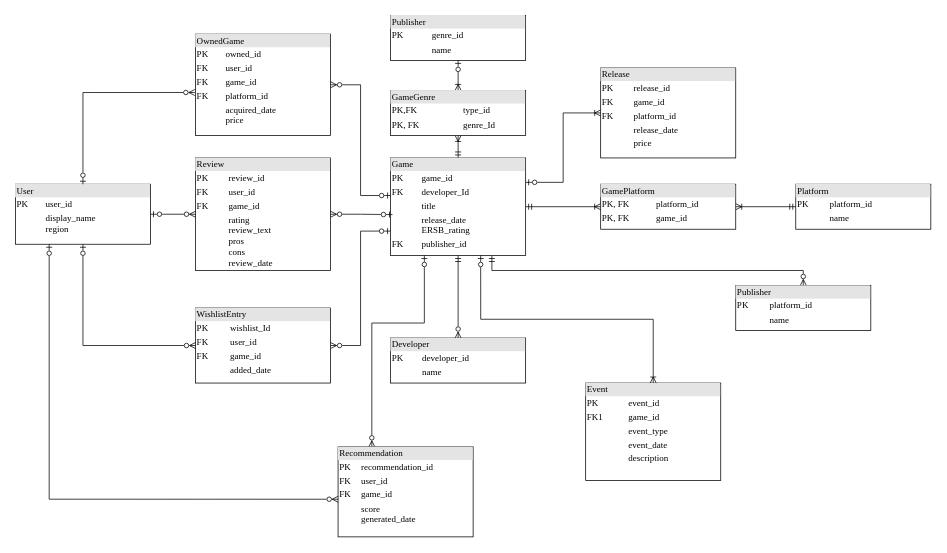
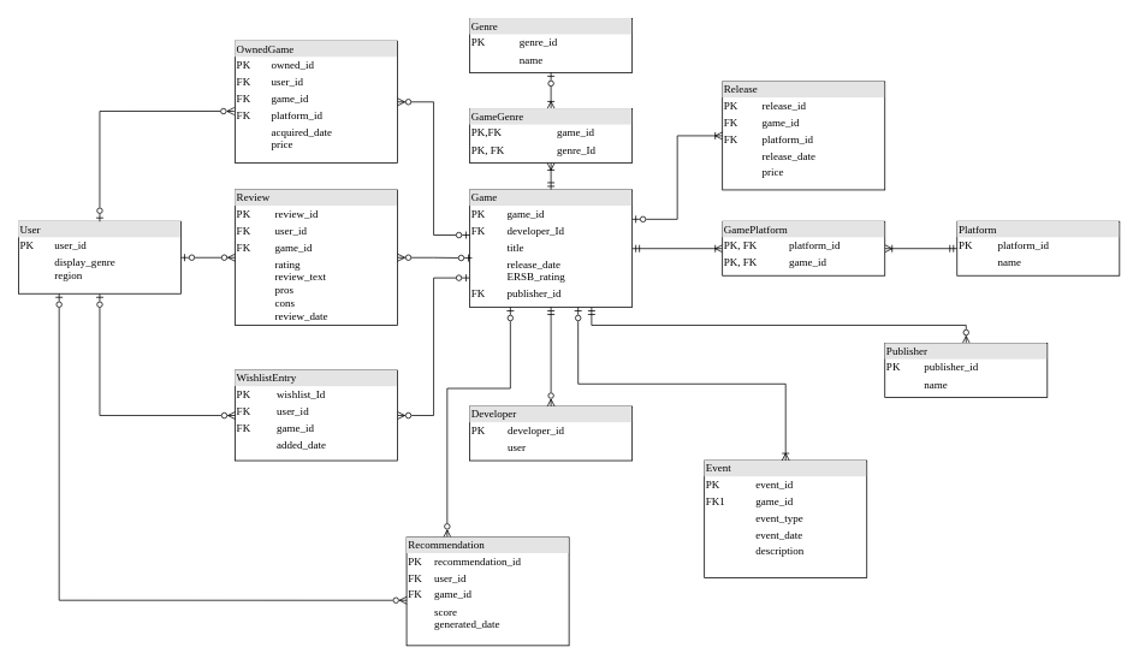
- <mxCell id="12" value="&lt;div style=&quot;box-sizing: border-box; width: 100%; background: rgb(228, 228, 228); padding: 2px;&quot;&gt;Publisher&lt;/div&gt;&lt;table style=&quot;width:100%;font-size:1em;&quot; cellpadding=&quot;2&quot; cellspacing=&quot;0&quot;&gt;&lt;tbody&gt;&lt;tr&gt;&lt;td&gt;PK&lt;/td&gt;&lt;td&gt;genre_id&lt;/td&gt;&lt;/tr&gt;&lt;tr&gt;&lt;td&gt;&lt;/td&gt;&lt;td&gt;name&lt;/td&gt;&lt;/tr&gt;&lt;/tbody&gt;&lt;/table&gt;" style="verticalAlign=top;align=left;overflow=fill;html=1;rounded=0;shadow=0;comic=0;labelBackgroundColor=none;strokeWidth=1;fontFamily=Verdana;fontSize=12" vertex="1" parent="1"><mxGeometry x="520" y="20" width="180" height="60" as="geometry" /></mxCell>
+ <mxCell id="12" value="&lt;div style=&quot;box-sizing: border-box; width: 100%; background: rgb(228, 228, 228); padding: 2px;&quot;&gt;Genre&lt;/div&gt;&lt;table style=&quot;width:100%;font-size:1em;&quot; cellpadding=&quot;2&quot; cellspacing=&quot;0&quot;&gt;&lt;tbody&gt;&lt;tr&gt;&lt;td&gt;PK&lt;/td&gt;&lt;td&gt;genre_id&lt;/td&gt;&lt;/tr&gt;&lt;tr&gt;&lt;td&gt;&lt;/td&gt;&lt;td&gt;name&lt;/td&gt;&lt;/tr&gt;&lt;/tbody&gt;&lt;/table&gt;" style="verticalAlign=top;align=left;overflow=fill;html=1;rounded=0;shadow=0;comic=0;labelBackgroundColor=none;strokeWidth=1;fontFamily=Verdana;fontSize=12" vertex="1" parent="1"><mxGeometry x="520" y="20" width="180" height="60" as="geometry" /></mxCell>
- <mxCell id="15" value="&lt;div style=&quot;box-sizing: border-box; width: 100%; background: rgb(228, 228, 228); padding: 2px;&quot;&gt;GameGenre&lt;/div&gt;&lt;table style=&quot;width: 100% ; font-size: 1em&quot; cellpadding=&quot;2&quot; cellspacing=&quot;0&quot;&gt;&lt;tbody&gt;&lt;tr&gt;&lt;td&gt;PK,FK&lt;/td&gt;&lt;td&gt;type_id&lt;/td&gt;&lt;/tr&gt;&lt;tr&gt;&lt;td&gt;PK, FK&lt;span style=&quot;white-space: pre;&quot;&gt;&#09;&lt;/span&gt;&lt;br&gt;&lt;/td&gt;&lt;td&gt;genre_Id&lt;/td&gt;&lt;/tr&gt;&lt;/tbody&gt;&lt;/table&gt;" style="verticalAlign=top;align=left;overflow=fill;html=1;rounded=0;shadow=0;comic=0;labelBackgroundColor=none;strokeWidth=1;fontFamily=Verdana;fontSize=12" vertex="1" parent="1"><mxGeometry x="520" y="120" width="180" height="60" as="geometry" /></mxCell>
+ <mxCell id="15" value="&lt;div style=&quot;box-sizing: border-box; width: 100%; background: rgb(228, 228, 228); padding: 2px;&quot;&gt;GameGenre&lt;/div&gt;&lt;table style=&quot;width: 100% ; font-size: 1em&quot; cellpadding=&quot;2&quot; cellspacing=&quot;0&quot;&gt;&lt;tbody&gt;&lt;tr&gt;&lt;td&gt;PK,FK&lt;/td&gt;&lt;td&gt;game_id&lt;/td&gt;&lt;/tr&gt;&lt;tr&gt;&lt;td&gt;PK, FK&lt;span style=&quot;white-space: pre;&quot;&gt;&#09;&lt;/span&gt;&lt;br&gt;&lt;/td&gt;&lt;td&gt;genre_Id&lt;/td&gt;&lt;/tr&gt;&lt;/tbody&gt;&lt;/table&gt;" style="verticalAlign=top;align=left;overflow=fill;html=1;rounded=0;shadow=0;comic=0;labelBackgroundColor=none;strokeWidth=1;fontFamily=Verdana;fontSize=12" vertex="1" parent="1"><mxGeometry x="520" y="120" width="180" height="60" as="geometry" /></mxCell>
- <mxCell id="21" value="&lt;div style=&quot;box-sizing: border-box; width: 100%; background: rgb(228, 228, 228); padding: 2px;&quot;&gt;User&lt;/div&gt;&lt;table style=&quot;width:100%;font-size:1em;&quot; cellpadding=&quot;2&quot; cellspacing=&quot;0&quot;&gt;&lt;tbody&gt;&lt;tr&gt;&lt;td&gt;PK&lt;/td&gt;&lt;td&gt;user_id&lt;/td&gt;&lt;/tr&gt;&lt;tr&gt;&lt;td&gt;&lt;/td&gt;&lt;td&gt;display_name&lt;br&gt;region&lt;/td&gt;&lt;/tr&gt;&lt;/tbody&gt;&lt;/table&gt;" style="verticalAlign=top;align=left;overflow=fill;html=1;rounded=0;shadow=0;comic=0;labelBackgroundColor=none;strokeWidth=1;fontFamily=Verdana;fontSize=12" vertex="1" parent="1"><mxGeometry x="20" y="245" width="180" height="80" as="geometry" /></mxCell>
+ <mxCell id="21" value="&lt;div style=&quot;box-sizing: border-box; width: 100%; background: rgb(228, 228, 228); padding: 2px;&quot;&gt;User&lt;/div&gt;&lt;table style=&quot;width:100%;font-size:1em;&quot; cellpadding=&quot;2&quot; cellspacing=&quot;0&quot;&gt;&lt;tbody&gt;&lt;tr&gt;&lt;td&gt;PK&lt;/td&gt;&lt;td&gt;user_id&lt;/td&gt;&lt;/tr&gt;&lt;tr&gt;&lt;td&gt;&lt;/td&gt;&lt;td&gt;display_genre&lt;br&gt;region&lt;/td&gt;&lt;/tr&gt;&lt;/tbody&gt;&lt;/table&gt;" style="verticalAlign=top;align=left;overflow=fill;html=1;rounded=0;shadow=0;comic=0;labelBackgroundColor=none;strokeWidth=1;fontFamily=Verdana;fontSize=12" vertex="1" parent="1"><mxGeometry x="20" y="245" width="180" height="80" as="geometry" /></mxCell>
- <mxCell id="18" value="&lt;div style=&quot;box-sizing: border-box; width: 100%; background: rgb(228, 228, 228); padding: 2px;&quot;&gt;Publisher&lt;/div&gt;&lt;table style=&quot;width:100%;font-size:1em;&quot; cellpadding=&quot;2&quot; cellspacing=&quot;0&quot;&gt;&lt;tbody&gt;&lt;tr&gt;&lt;td&gt;PK&lt;/td&gt;&lt;td&gt;platform_id&lt;/td&gt;&lt;/tr&gt;&lt;tr&gt;&lt;td&gt;&lt;/td&gt;&lt;td&gt;name&lt;/td&gt;&lt;/tr&gt;&lt;/tbody&gt;&lt;/table&gt;" style="verticalAlign=top;align=left;overflow=fill;html=1;rounded=0;shadow=0;comic=0;labelBackgroundColor=none;strokeWidth=1;fontFamily=Verdana;fontSize=12" vertex="1" parent="1"><mxGeometry x="980" y="380" width="180" height="60" as="geometry" /></mxCell>
+ <mxCell id="18" value="&lt;div style=&quot;box-sizing: border-box; width: 100%; background: rgb(228, 228, 228); padding: 2px;&quot;&gt;Publisher&lt;/div&gt;&lt;table style=&quot;width:100%;font-size:1em;&quot; cellpadding=&quot;2&quot; cellspacing=&quot;0&quot;&gt;&lt;tbody&gt;&lt;tr&gt;&lt;td&gt;PK&lt;/td&gt;&lt;td&gt;publisher_id&lt;/td&gt;&lt;/tr&gt;&lt;tr&gt;&lt;td&gt;&lt;/td&gt;&lt;td&gt;name&lt;/td&gt;&lt;/tr&gt;&lt;/tbody&gt;&lt;/table&gt;" style="verticalAlign=top;align=left;overflow=fill;html=1;rounded=0;shadow=0;comic=0;labelBackgroundColor=none;strokeWidth=1;fontFamily=Verdana;fontSize=12" vertex="1" parent="1"><mxGeometry x="980" y="380" width="180" height="60" as="geometry" /></mxCell>
- <mxCell id="17" value="&lt;div style=&quot;box-sizing: border-box; width: 100%; background: rgb(228, 228, 228); padding: 2px;&quot;&gt;Developer&lt;/div&gt;&lt;table style=&quot;width:100%;font-size:1em;&quot; cellpadding=&quot;2&quot; cellspacing=&quot;0&quot;&gt;&lt;tbody&gt;&lt;tr&gt;&lt;td&gt;PK&lt;/td&gt;&lt;td&gt;developer_id&lt;/td&gt;&lt;/tr&gt;&lt;tr&gt;&lt;td&gt;&lt;/td&gt;&lt;td&gt;name&lt;/td&gt;&lt;/tr&gt;&lt;/tbody&gt;&lt;/table&gt;" style="verticalAlign=top;align=left;overflow=fill;html=1;rounded=0;shadow=0;comic=0;labelBackgroundColor=none;strokeWidth=1;fontFamily=Verdana;fontSize=12" vertex="1" parent="1"><mxGeometry x="520" y="450" width="180" height="60" as="geometry" /></mxCell>
+ <mxCell id="17" value="&lt;div style=&quot;box-sizing: border-box; width: 100%; background: rgb(228, 228, 228); padding: 2px;&quot;&gt;Developer&lt;/div&gt;&lt;table style=&quot;width:100%;font-size:1em;&quot; cellpadding=&quot;2&quot; cellspacing=&quot;0&quot;&gt;&lt;tbody&gt;&lt;tr&gt;&lt;td&gt;PK&lt;/td&gt;&lt;td&gt;developer_id&lt;/td&gt;&lt;/tr&gt;&lt;tr&gt;&lt;td&gt;&lt;/td&gt;&lt;td&gt;user&lt;/td&gt;&lt;/tr&gt;&lt;/tbody&gt;&lt;/table&gt;" style="verticalAlign=top;align=left;overflow=fill;html=1;rounded=0;shadow=0;comic=0;labelBackgroundColor=none;strokeWidth=1;fontFamily=Verdana;fontSize=12" vertex="1" parent="1"><mxGeometry x="520" y="450" width="180" height="60" as="geometry" /></mxCell>
